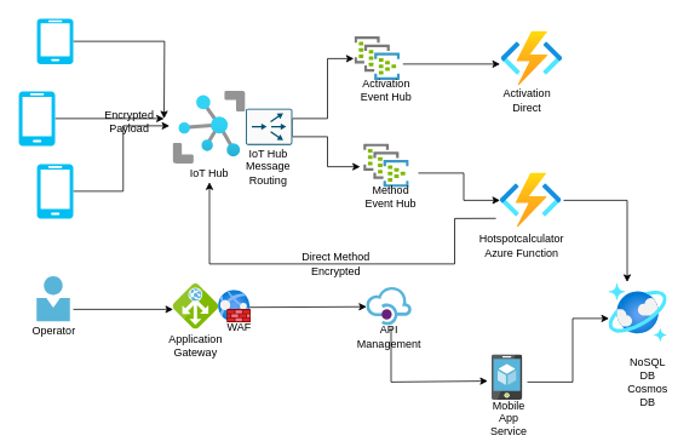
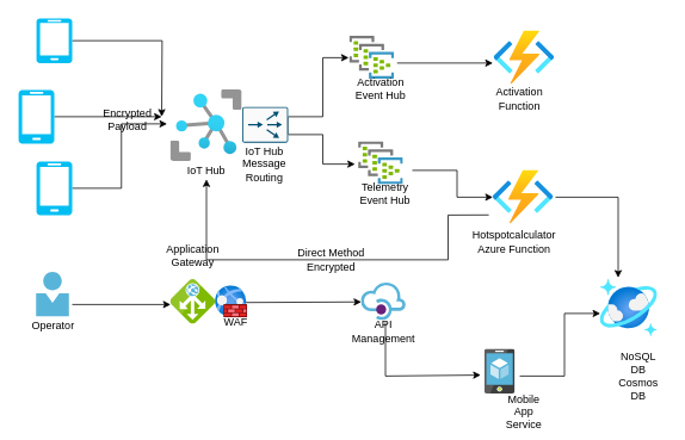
- <mxCell id="18" value="Activation Direct" style="text;html=1;strokeColor=none;fillColor=none;align=center;verticalAlign=middle;whiteSpace=wrap;rounded=0;" parent="1" vertex="1"><mxGeometry x="550" y="100" width="60" height="20" as="geometry" /></mxCell>
+ <mxCell id="18" value="Activation Function" style="text;html=1;strokeColor=none;fillColor=none;align=center;verticalAlign=middle;whiteSpace=wrap;rounded=0;" parent="1" vertex="1"><mxGeometry x="550" y="100" width="60" height="20" as="geometry" /></mxCell>
- <mxCell id="17" value="Method Event Hub" style="text;html=1;strokeColor=none;fillColor=none;align=center;verticalAlign=middle;whiteSpace=wrap;rounded=0;" parent="1" vertex="1"><mxGeometry x="400" y="182" width="60" height="68" as="geometry" /></mxCell>
+ <mxCell id="17" value="Telemetry Event Hub" style="text;html=1;strokeColor=none;fillColor=none;align=center;verticalAlign=middle;whiteSpace=wrap;rounded=0;" parent="1" vertex="1"><mxGeometry x="400" y="182" width="60" height="68" as="geometry" /></mxCell>
- <mxCell id="33" value="Application Gateway" style="text;html=1;strokeColor=none;fillColor=none;align=center;verticalAlign=middle;whiteSpace=wrap;rounded=0;" vertex="1" parent="1"><mxGeometry x="185" y="370" width="60" height="20" as="geometry" /></mxCell>
+ <mxCell id="33" value="Application Gateway" style="text;html=1;strokeColor=none;fillColor=none;align=center;verticalAlign=middle;whiteSpace=wrap;rounded=0;" vertex="1" parent="1"><mxGeometry x="185" y="275" width="60" height="20" as="geometry" /></mxCell>
- <mxCell id="29" value="Mobile App Service" style="text;html=1;strokeColor=none;fillColor=none;align=center;verticalAlign=middle;whiteSpace=wrap;rounded=0;" vertex="1" parent="1"><mxGeometry x="530" y="450" width="60" height="20" as="geometry" /></mxCell>
+ <mxCell id="29" value="Mobile App Service" style="text;html=1;strokeColor=none;fillColor=none;align=center;verticalAlign=middle;whiteSpace=wrap;rounded=0;" vertex="1" parent="1"><mxGeometry x="555" y="450" width="60" height="20" as="geometry" /></mxCell>
